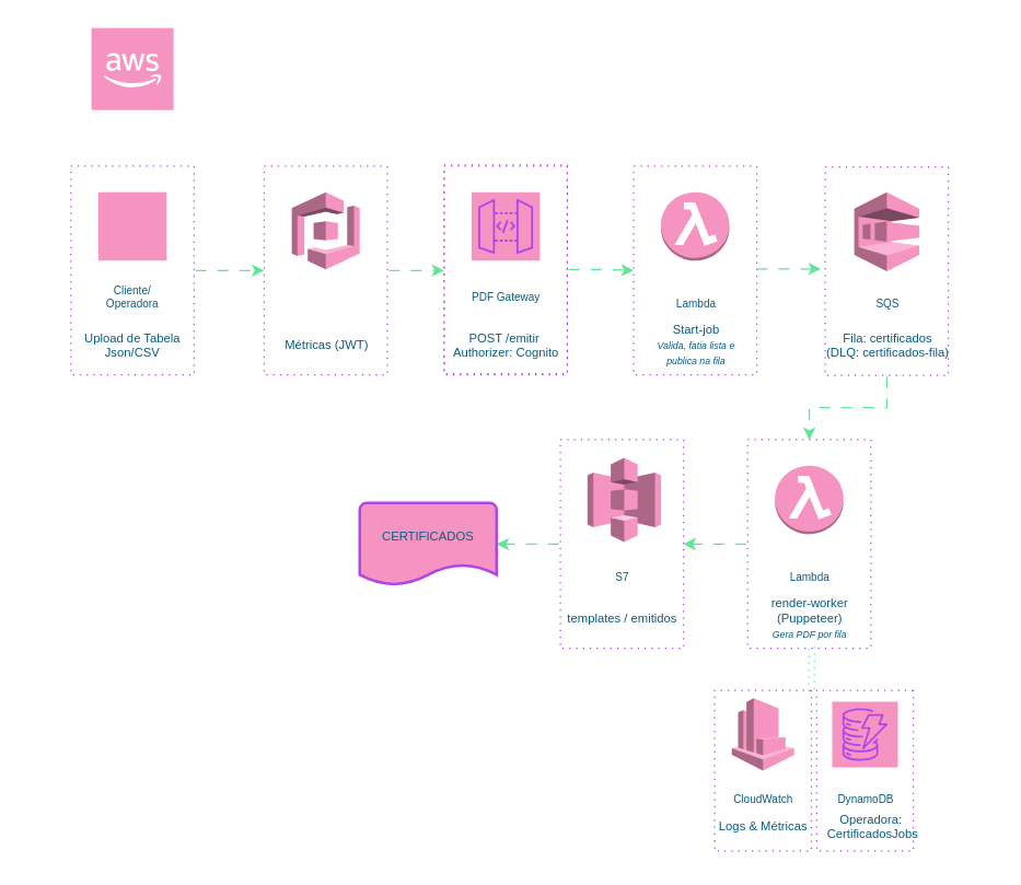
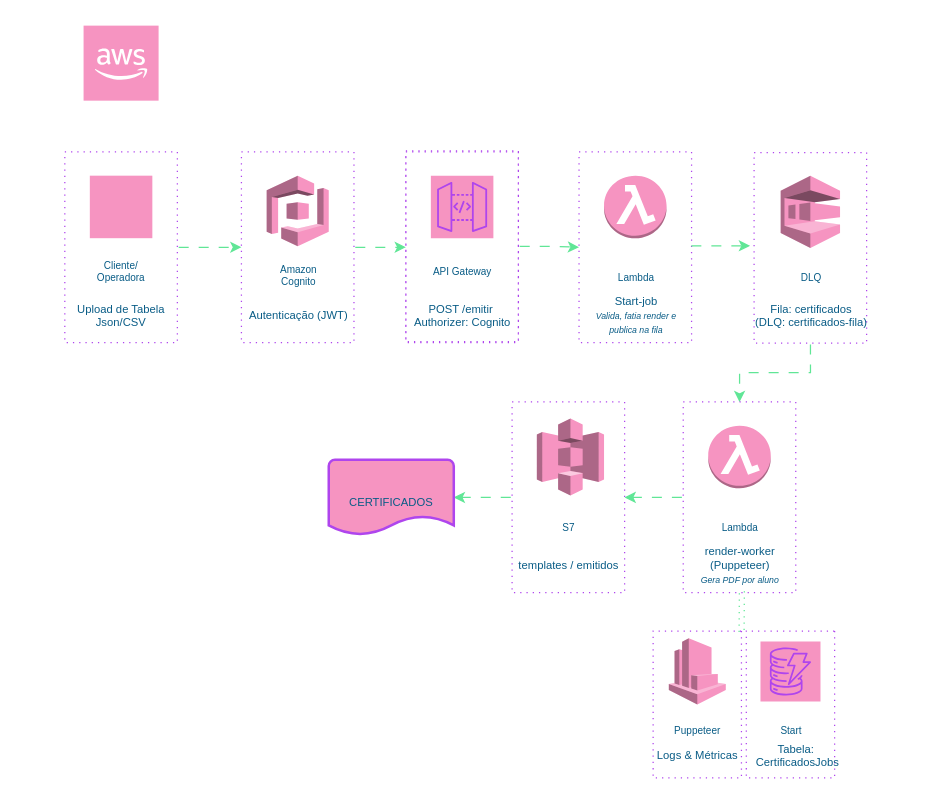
- <mxCell id="18" value="&lt;div&gt;PDF Gateway&lt;/div&gt;" style="text;html=1;align=center;verticalAlign=middle;resizable=0;points=[];autosize=1;strokeColor=none;fillColor=none;fontSize=8;labelBackgroundColor=none;fontColor=#095C86;" parent="1" vertex="1"><mxGeometry x="334" y="206.5" width="70" height="20" as="geometry" /></mxCell>
+ <mxCell id="18" value="&lt;div&gt;API Gateway&lt;/div&gt;" style="text;html=1;align=center;verticalAlign=middle;resizable=0;points=[];autosize=1;strokeColor=none;fillColor=none;fontSize=8;labelBackgroundColor=none;fontColor=#095C86;" parent="1" vertex="1"><mxGeometry x="334" y="206.5" width="70" height="20" as="geometry" /></mxCell>
+ <mxCell id="15" value="Amazon&lt;div&gt;Cognito&lt;/div&gt;" style="text;html=1;align=center;verticalAlign=middle;resizable=0;points=[];autosize=1;strokeColor=none;fillColor=none;fontSize=8;labelBackgroundColor=none;fontColor=#095C86;" parent="1" vertex="1"><mxGeometry x="212.5" y="205" width="50" height="30" as="geometry" /></mxCell>
- <mxCell id="28" value="&lt;div&gt;SQS&lt;/div&gt;" style="text;html=1;align=center;verticalAlign=middle;resizable=0;points=[];autosize=1;strokeColor=none;fillColor=none;fontSize=8;labelBackgroundColor=none;fontColor=#095C86;" parent="1" vertex="1"><mxGeometry x="627.5" y="211.5" width="40" height="20" as="geometry" /></mxCell>
+ <mxCell id="28" value="&lt;div&gt;DLQ&lt;/div&gt;" style="text;html=1;align=center;verticalAlign=middle;resizable=0;points=[];autosize=1;strokeColor=none;fillColor=none;fontSize=8;labelBackgroundColor=none;fontColor=#095C86;" parent="1" vertex="1"><mxGeometry x="627.5" y="211.5" width="40" height="20" as="geometry" /></mxCell>
- <mxCell id="49" value="Métricas (JWT)" style="text;html=1;align=center;verticalAlign=middle;resizable=0;points=[];autosize=1;strokeColor=none;fillColor=none;fontSize=9;labelBackgroundColor=none;fontColor=#095C86;" parent="1" vertex="1"><mxGeometry x="187.5" y="241.5" width="100" height="20" as="geometry" /></mxCell>
+ <mxCell id="49" value="Autenticação (JWT)" style="text;html=1;align=center;verticalAlign=middle;resizable=0;points=[];autosize=1;strokeColor=none;fillColor=none;fontSize=9;labelBackgroundColor=none;fontColor=#095C86;" parent="1" vertex="1"><mxGeometry x="187.5" y="241.5" width="100" height="20" as="geometry" /></mxCell>
- <mxCell id="26" value="Start-job&lt;div&gt;&lt;font style=&quot;font-size: 7px;&quot;&gt;&lt;i&gt;Valida, fatia lista e&lt;/i&gt;&lt;/font&gt;&lt;/div&gt;&lt;div&gt;&lt;font style=&quot;font-size: 7px;&quot;&gt;&lt;i&gt;publica na fila&lt;/i&gt;&lt;/font&gt;&lt;/div&gt;" style="text;html=1;align=center;verticalAlign=middle;resizable=0;points=[];autosize=1;strokeColor=none;fillColor=none;fontSize=9;labelBackgroundColor=none;fontColor=#095C86;" parent="1" vertex="1"><mxGeometry x="467.5" y="227.25" width="80" height="50" as="geometry" /></mxCell>
+ <mxCell id="26" value="Start-job&lt;div&gt;&lt;font style=&quot;font-size: 7px;&quot;&gt;&lt;i&gt;Valida, fatia render e&lt;/i&gt;&lt;/font&gt;&lt;/div&gt;&lt;div&gt;&lt;font style=&quot;font-size: 7px;&quot;&gt;&lt;i&gt;publica na fila&lt;/i&gt;&lt;/font&gt;&lt;/div&gt;" style="text;html=1;align=center;verticalAlign=middle;resizable=0;points=[];autosize=1;strokeColor=none;fillColor=none;fontSize=9;labelBackgroundColor=none;fontColor=#095C86;" parent="1" vertex="1"><mxGeometry x="467.5" y="227.25" width="80" height="50" as="geometry" /></mxCell>
- <mxCell id="41" value="CERTIFICADOS" style="text;html=1;align=center;verticalAlign=middle;resizable=0;points=[];autosize=1;strokeColor=none;fillColor=none;fontSize=9;labelBackgroundColor=none;fontColor=#095C86;" parent="1" vertex="1"><mxGeometry x="267.33" y="381.5" width="90" height="20" as="geometry" /></mxCell>
+ <mxCell id="41" value="CERTIFICADOS" style="text;html=1;align=center;verticalAlign=middle;resizable=0;points=[];autosize=1;strokeColor=none;fillColor=none;fontSize=9;labelBackgroundColor=none;fontColor=#095C86;" parent="1" vertex="1"><mxGeometry x="267.33" y="391.5" width="90" height="20" as="geometry" /></mxCell>
- <mxCell id="35" value="render-worker&lt;div&gt;(Puppeteer)&lt;/div&gt;&lt;div&gt;&lt;font style=&quot;font-size: 7px;&quot;&gt;&lt;i&gt;Gera PDF por fila&lt;/i&gt;&lt;/font&gt;&lt;/div&gt;" style="text;html=1;align=center;verticalAlign=middle;resizable=0;points=[];autosize=1;strokeColor=none;fillColor=none;fontSize=9;labelBackgroundColor=none;fontColor=#095C86;" parent="1" vertex="1"><mxGeometry x="545.83" y="427.25" width="90" height="50" as="geometry" /></mxCell>
+ <mxCell id="35" value="render-worker&lt;div&gt;(Puppeteer)&lt;/div&gt;&lt;div&gt;&lt;font style=&quot;font-size: 7px;&quot;&gt;&lt;i&gt;Gera PDF por aluno&lt;/i&gt;&lt;/font&gt;&lt;/div&gt;" style="text;html=1;align=center;verticalAlign=middle;resizable=0;points=[];autosize=1;strokeColor=none;fillColor=none;fontSize=9;labelBackgroundColor=none;fontColor=#095C86;" parent="1" vertex="1"><mxGeometry x="545.83" y="427.25" width="90" height="50" as="geometry" /></mxCell>
- <mxCell id="43" value="&lt;div&gt;CloudWatch &lt;/div&gt;" style="text;html=1;align=center;verticalAlign=middle;resizable=0;points=[];autosize=1;strokeColor=none;fillColor=none;fontSize=8;labelBackgroundColor=none;fontColor=#095C86;" parent="1" vertex="1"><mxGeometry x="521.77" y="574.42" width="70" height="20" as="geometry" /></mxCell>
+ <mxCell id="43" value="&lt;div&gt;Puppeteer &lt;/div&gt;" style="text;html=1;align=center;verticalAlign=middle;resizable=0;points=[];autosize=1;strokeColor=none;fillColor=none;fontSize=8;labelBackgroundColor=none;fontColor=#095C86;" parent="1" vertex="1"><mxGeometry x="521.77" y="574.42" width="70" height="20" as="geometry" /></mxCell>
- <mxCell id="45" value="DynamoDB" style="text;html=1;align=center;verticalAlign=middle;resizable=0;points=[];autosize=1;strokeColor=none;fillColor=none;fontSize=8;labelBackgroundColor=none;fontColor=#095C86;" parent="1" vertex="1"><mxGeometry x="601.595" y="574.41" width="60" height="20" as="geometry" /></mxCell>
+ <mxCell id="45" value="Start" style="text;html=1;align=center;verticalAlign=middle;resizable=0;points=[];autosize=1;strokeColor=none;fillColor=none;fontSize=8;labelBackgroundColor=none;fontColor=#095C86;" parent="1" vertex="1"><mxGeometry x="601.595" y="574.41" width="60" height="20" as="geometry" /></mxCell>
- <mxCell id="46" value="Operadora:&amp;nbsp;&lt;div&gt;CertificadosJobs&lt;/div&gt;" style="text;html=1;align=center;verticalAlign=middle;resizable=0;points=[];autosize=1;strokeColor=none;fillColor=none;fontSize=9;labelBackgroundColor=none;fontColor=#095C86;" parent="1" vertex="1"><mxGeometry x="591.765" y="584.41" width="90" height="40" as="geometry" /></mxCell>
+ <mxCell id="46" value="Tabela:&amp;nbsp;&lt;div&gt;CertificadosJobs&lt;/div&gt;" style="text;html=1;align=center;verticalAlign=middle;resizable=0;points=[];autosize=1;strokeColor=none;fillColor=none;fontSize=9;labelBackgroundColor=none;fontColor=#095C86;" parent="1" vertex="1"><mxGeometry x="591.765" y="584.41" width="90" height="40" as="geometry" /></mxCell>
